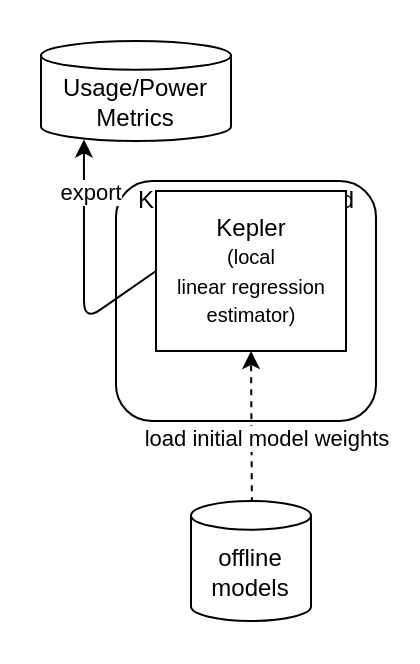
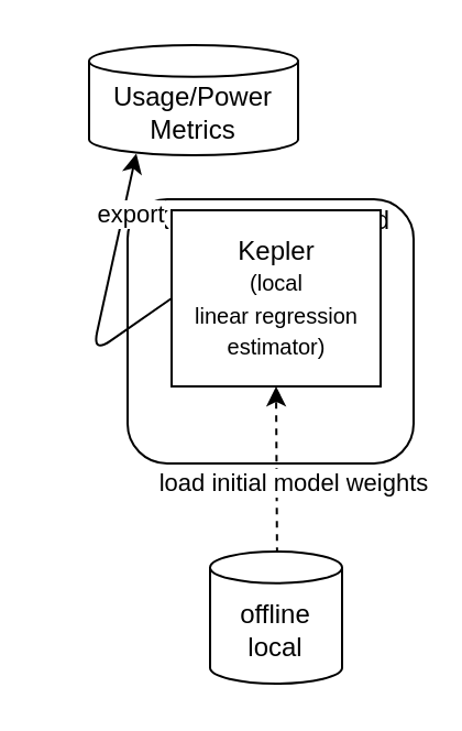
- <mxCell id="9" value="Usage/Power&lt;br&gt;Metrics" style="shape=cylinder3;whiteSpace=wrap;html=1;boundedLbl=1;backgroundOutline=1;size=7.2;" vertex="1" parent="1"><mxGeometry x="20" y="20" width="95" height="50" as="geometry" /></mxCell>
+ <mxCell id="9" value="Usage/Power&lt;br&gt;Metrics" style="shape=cylinder3;whiteSpace=wrap;html=1;boundedLbl=1;backgroundOutline=1;size=7.2;" vertex="1" parent="1"><mxGeometry x="40" y="20" width="95" height="50" as="geometry" /></mxCell>
- <mxCell id="8" value="offline models" style="shape=cylinder3;whiteSpace=wrap;html=1;boundedLbl=1;backgroundOutline=1;size=7.2;" vertex="1" parent="1"><mxGeometry x="95" y="250" width="60" height="60" as="geometry" /></mxCell>
+ <mxCell id="8" value="offline local" style="shape=cylinder3;whiteSpace=wrap;html=1;boundedLbl=1;backgroundOutline=1;size=7.2;" vertex="1" parent="1"><mxGeometry x="95" y="250" width="60" height="60" as="geometry" /></mxCell>
